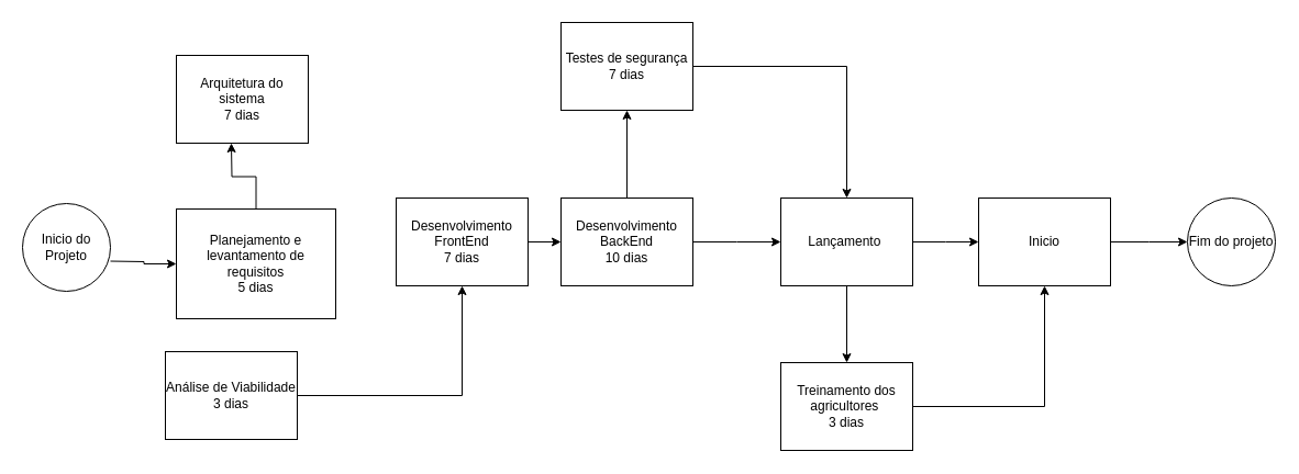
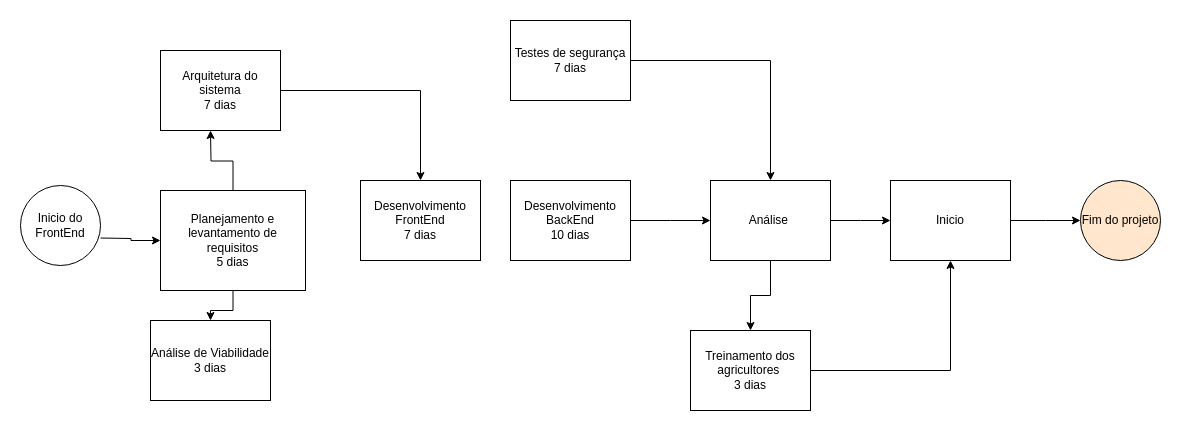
+ <mxCell id="8" style="edgeStyle=orthogonalEdgeStyle;rounded=0;orthogonalLoop=1;jettySize=auto;html=1;entryX=0.5;entryY=0;entryDx=0;entryDy=0;" edge="1" parent="1" source="9" target="15"><mxGeometry relative="1" as="geometry"><mxPoint x="390" y="170" as="targetPoint" /></mxGeometry></mxCell>
- <mxCell id="11" value="" style="edgeStyle=orthogonalEdgeStyle;rounded=0;orthogonalLoop=1;jettySize=auto;html=1;" edge="1" parent="1" source="13" target="22"><mxGeometry relative="1" as="geometry" /></mxCell>
- <mxCell id="14" style="edgeStyle=orthogonalEdgeStyle;rounded=0;orthogonalLoop=1;jettySize=auto;html=1;" edge="1" parent="1" source="15" target="13"><mxGeometry relative="1" as="geometry" /></mxCell>
- <mxCell id="17" value="Lançamento&amp;nbsp;" style="shape=ext;rounded=1;html=1;whiteSpace=wrap;arcSize=0;" vertex="1" parent="1"><mxGeometry x="710" y="180" width="120" height="80" as="geometry" /></mxCell>
+ <mxCell id="17" value="Análise&amp;nbsp;" style="shape=ext;rounded=1;html=1;whiteSpace=wrap;arcSize=0;" vertex="1" parent="1"><mxGeometry x="710" y="180" width="120" height="80" as="geometry" /></mxCell>
- <mxCell id="25" value="Fim do projeto" style="ellipse;whiteSpace=wrap;html=1;aspect=fixed;" vertex="1" parent="1"><mxGeometry x="1080" y="180" width="80" height="80" as="geometry" /></mxCell>
+ <mxCell id="25" value="Fim do projeto" style="ellipse;whiteSpace=wrap;html=1;aspect=fixed;fillColor=#ffe6cc;" vertex="1" parent="1"><mxGeometry x="1080" y="180" width="80" height="80" as="geometry" /></mxCell>
- <mxCell id="20" value="Inicio do Projeto" style="ellipse;whiteSpace=wrap;html=1;aspect=fixed;" vertex="1" parent="1"><mxGeometry x="20" y="185" width="80" height="80" as="geometry" /></mxCell>
+ <mxCell id="20" value="Inicio do FrontEnd" style="ellipse;whiteSpace=wrap;html=1;aspect=fixed;" vertex="1" parent="1"><mxGeometry x="20" y="185" width="80" height="80" as="geometry" /></mxCell>
+ <mxCell id="7" style="edgeStyle=orthogonalEdgeStyle;rounded=0;html=1;jettySize=auto;orthogonalLoop=1;exitX=0.5;exitY=1;exitDx=0;exitDy=0;" parent="1" source="3" target="5" edge="1"><mxGeometry relative="1" as="geometry" /></mxCell>
- <mxCell id="4" style="edgeStyle=orthogonalEdgeStyle;rounded=0;orthogonalLoop=1;jettySize=auto;html=1;entryX=0.5;entryY=1;entryDx=0;entryDy=0;" edge="1" parent="1" source="5" target="15"><mxGeometry relative="1" as="geometry" /></mxCell>
- <mxCell id="24" value="&lt;div&gt;Treinamento dos agricultores&amp;nbsp;&lt;/div&gt;&lt;div&gt;3 dias&lt;/div&gt;" style="shape=ext;rounded=1;html=1;whiteSpace=wrap;arcSize=0;" vertex="1" parent="1"><mxGeometry x="710" y="330" width="120" height="80" as="geometry" /></mxCell>
+ <mxCell id="24" value="&lt;div&gt;Treinamento dos agricultores&amp;nbsp;&lt;/div&gt;&lt;div&gt;3 dias&lt;/div&gt;" style="shape=ext;rounded=1;html=1;whiteSpace=wrap;arcSize=0;" vertex="1" parent="1"><mxGeometry x="690" y="330" width="120" height="80" as="geometry" /></mxCell>
